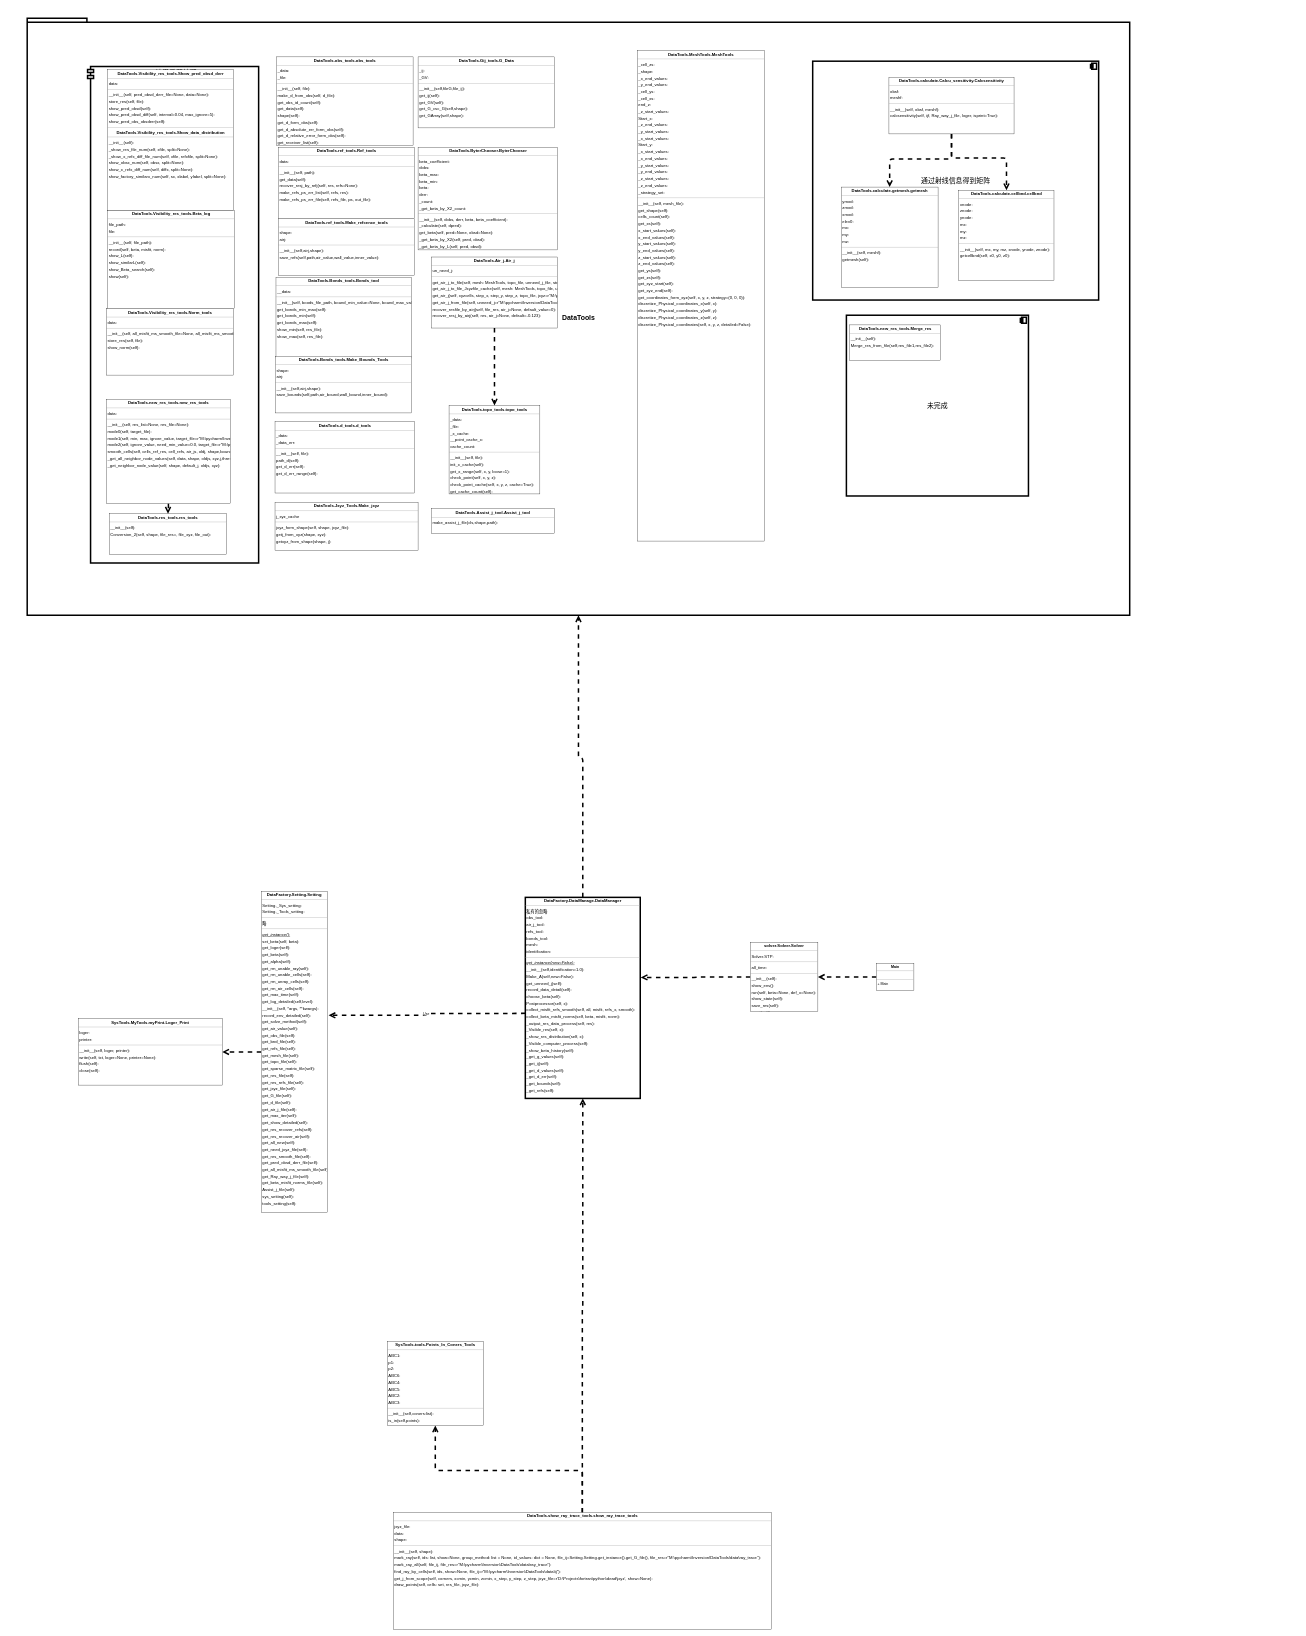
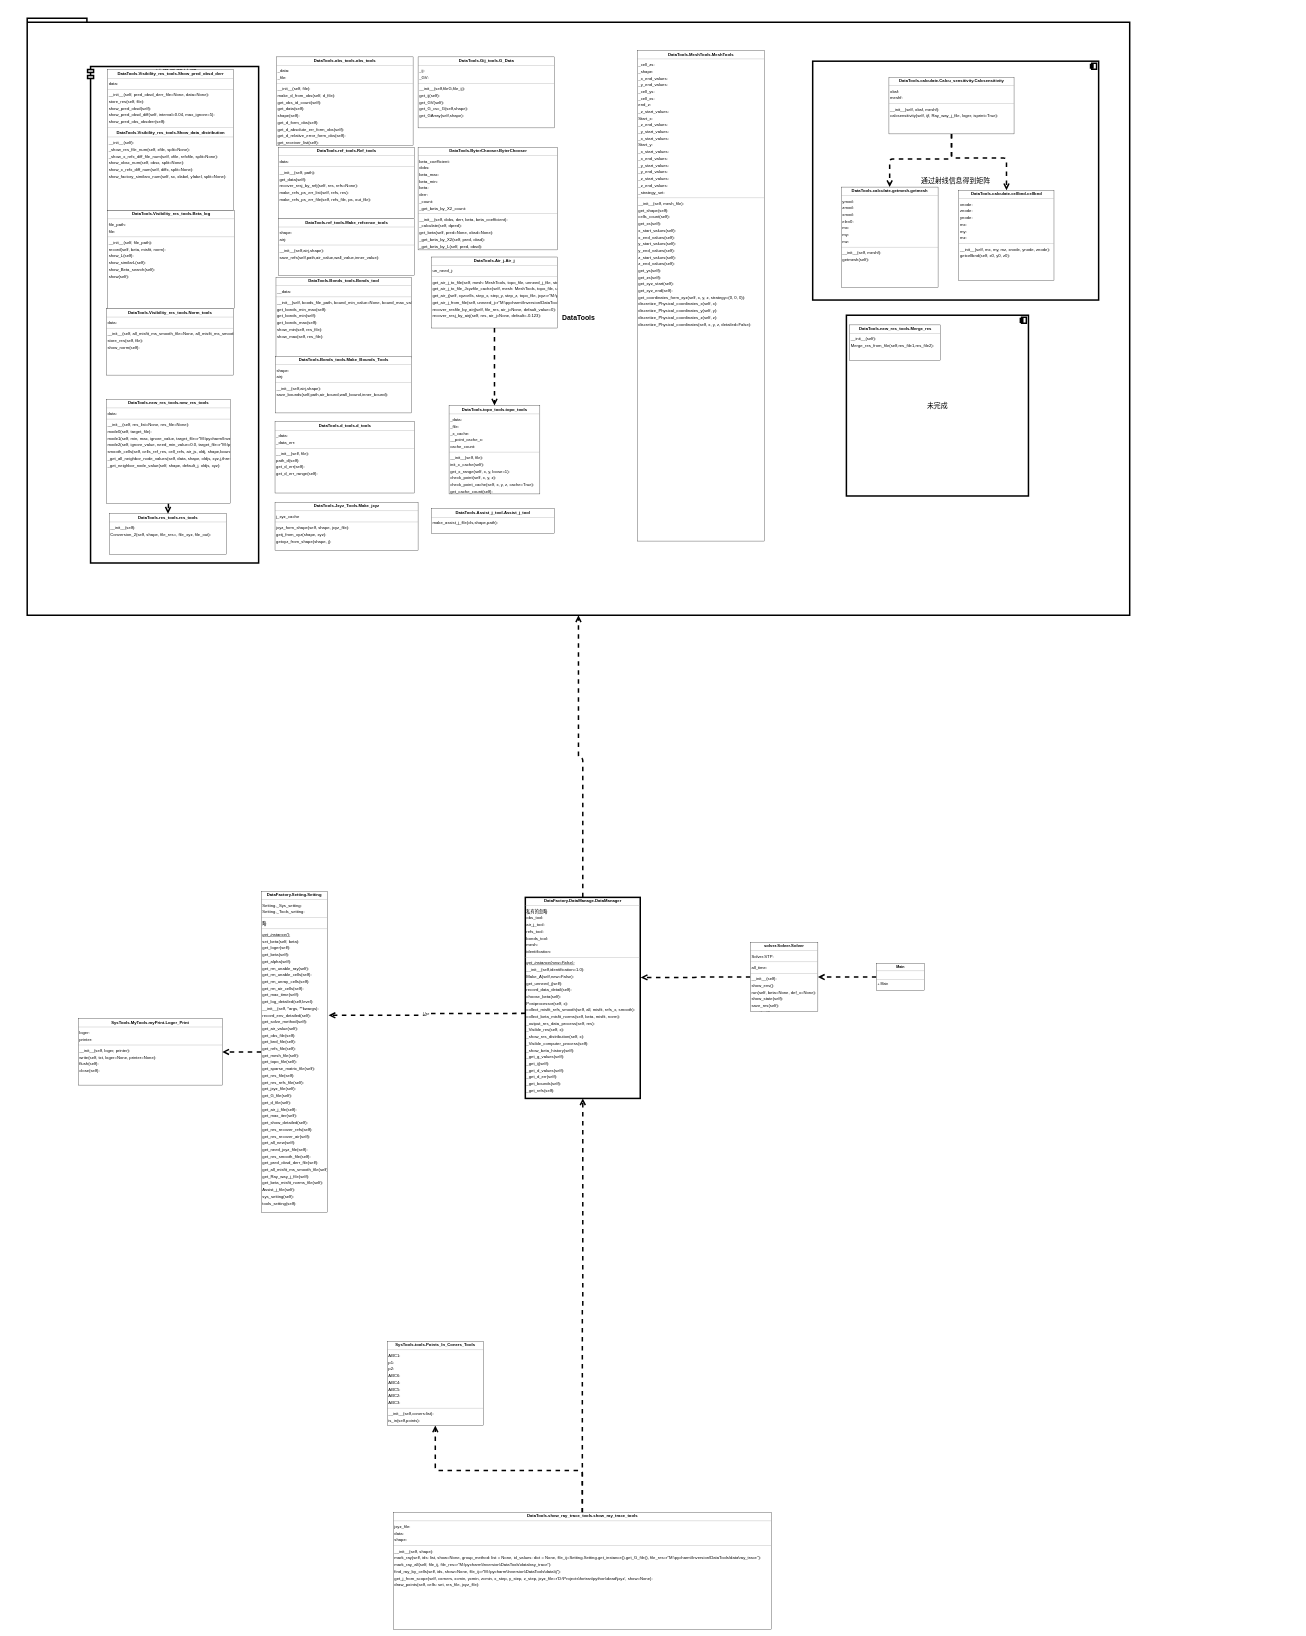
- <mxCell id="63" value="&lt;p style=&quot;margin:0px;margin-top:4px;text-align:center;&quot;&gt;&lt;b&gt;Main&lt;/b&gt;&lt;/p&gt;&lt;hr size=&quot;1&quot;&gt;&lt;p style=&quot;margin:0px;margin-left:4px;&quot;&gt;&lt;br&gt;&lt;/p&gt;&lt;hr size=&quot;1&quot;&gt;&lt;p style=&quot;margin:0px;margin-left:4px;&quot;&gt;+ Main&lt;/p&gt;" style="verticalAlign=top;align=left;overflow=fill;fontSize=12;fontFamily=Helvetica;html=1;rounded=0;shadow=0;labelBackgroundColor=none;comic=0;strokeWidth=1;" vertex="1" parent="1"><mxGeometry x="2920" y="3210.5" width="125" height="90" as="geometry" /></mxCell>
+ <mxCell id="63" value="&lt;p style=&quot;margin:0px;margin-top:4px;text-align:center;&quot;&gt;&lt;b&gt;Main&lt;/b&gt;&lt;/p&gt;&lt;hr size=&quot;1&quot;&gt;&lt;p style=&quot;margin:0px;margin-left:4px;&quot;&gt;&lt;br&gt;&lt;/p&gt;&lt;hr size=&quot;1&quot;&gt;&lt;p style=&quot;margin:0px;margin-left:4px;&quot;&gt;+ Main&lt;/p&gt;" style="verticalAlign=top;align=left;overflow=fill;fontSize=12;fontFamily=Helvetica;html=1;rounded=0;shadow=0;labelBackgroundColor=none;comic=0;strokeWidth=1;" vertex="1" parent="1"><mxGeometry x="2920" y="3210.5" width="160" height="90" as="geometry" /></mxCell>
